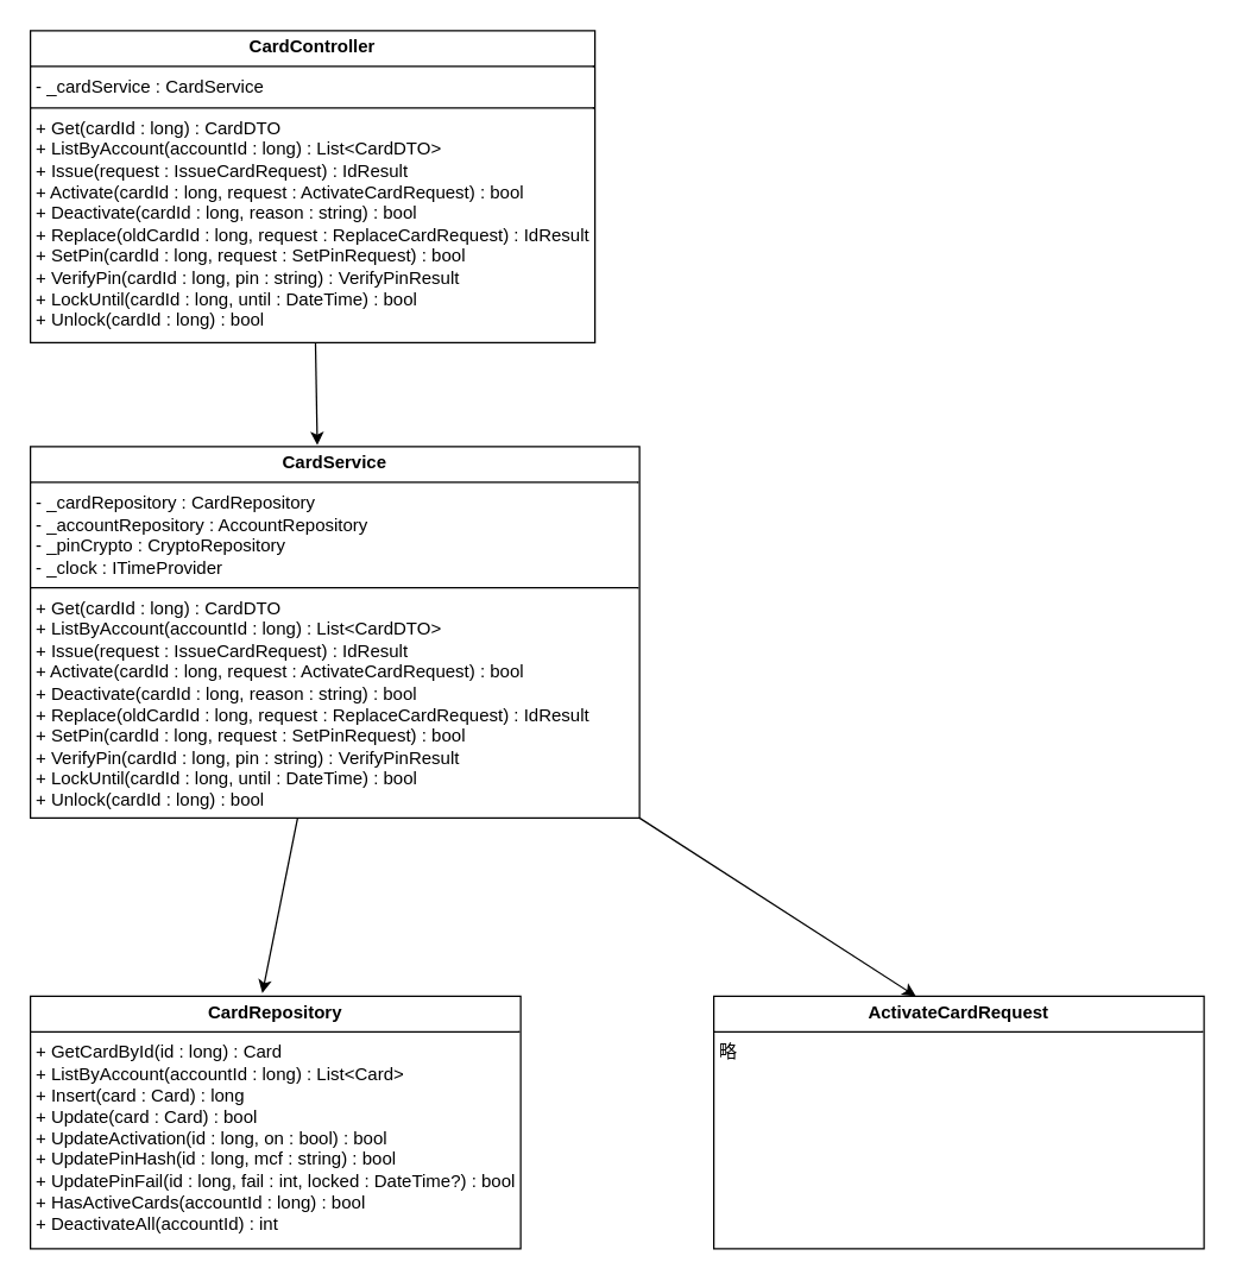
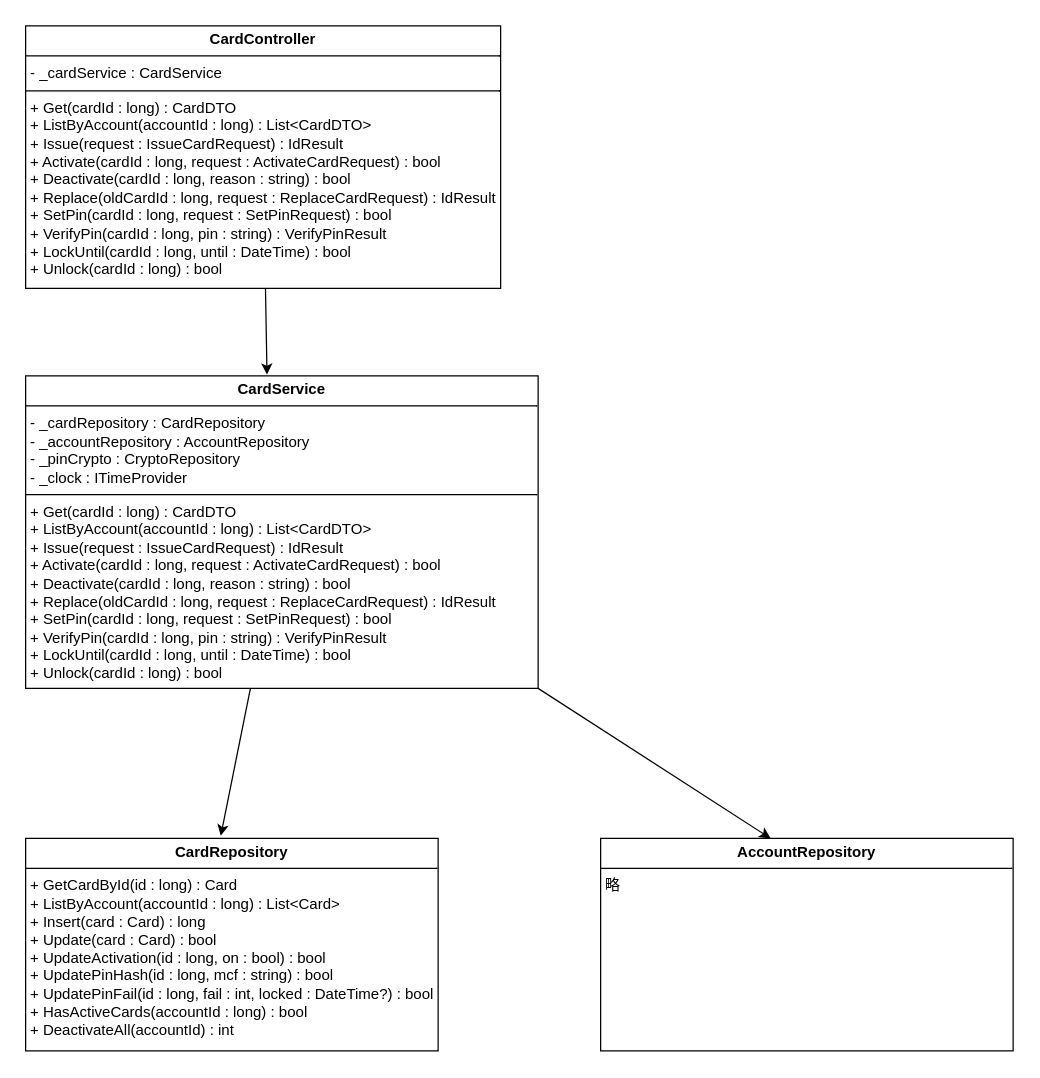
- <mxCell id="5" value="&lt;p style=&quot;margin:0px;margin-top:4px;text-align:center;&quot;&gt;&lt;b&gt;ActivateCardRequest&lt;/b&gt;&lt;/p&gt;&lt;hr size=&quot;1&quot; style=&quot;border-style:solid;&quot;&gt;&lt;p style=&quot;margin:0px;margin-left:4px;&quot;&gt;&lt;/p&gt;&lt;p style=&quot;margin:0px;margin-left:4px;&quot;&gt;略&lt;/p&gt;" style="verticalAlign=top;align=left;overflow=fill;html=1;whiteSpace=wrap;" parent="1" vertex="1"><mxGeometry x="480" y="670" width="330" height="170" as="geometry" /></mxCell>
+ <mxCell id="5" value="&lt;p style=&quot;margin:0px;margin-top:4px;text-align:center;&quot;&gt;&lt;b&gt;AccountRepository&lt;/b&gt;&lt;/p&gt;&lt;hr size=&quot;1&quot; style=&quot;border-style:solid;&quot;&gt;&lt;p style=&quot;margin:0px;margin-left:4px;&quot;&gt;&lt;/p&gt;&lt;p style=&quot;margin:0px;margin-left:4px;&quot;&gt;略&lt;/p&gt;" style="verticalAlign=top;align=left;overflow=fill;html=1;whiteSpace=wrap;" parent="1" vertex="1"><mxGeometry x="480" y="670" width="330" height="170" as="geometry" /></mxCell>
